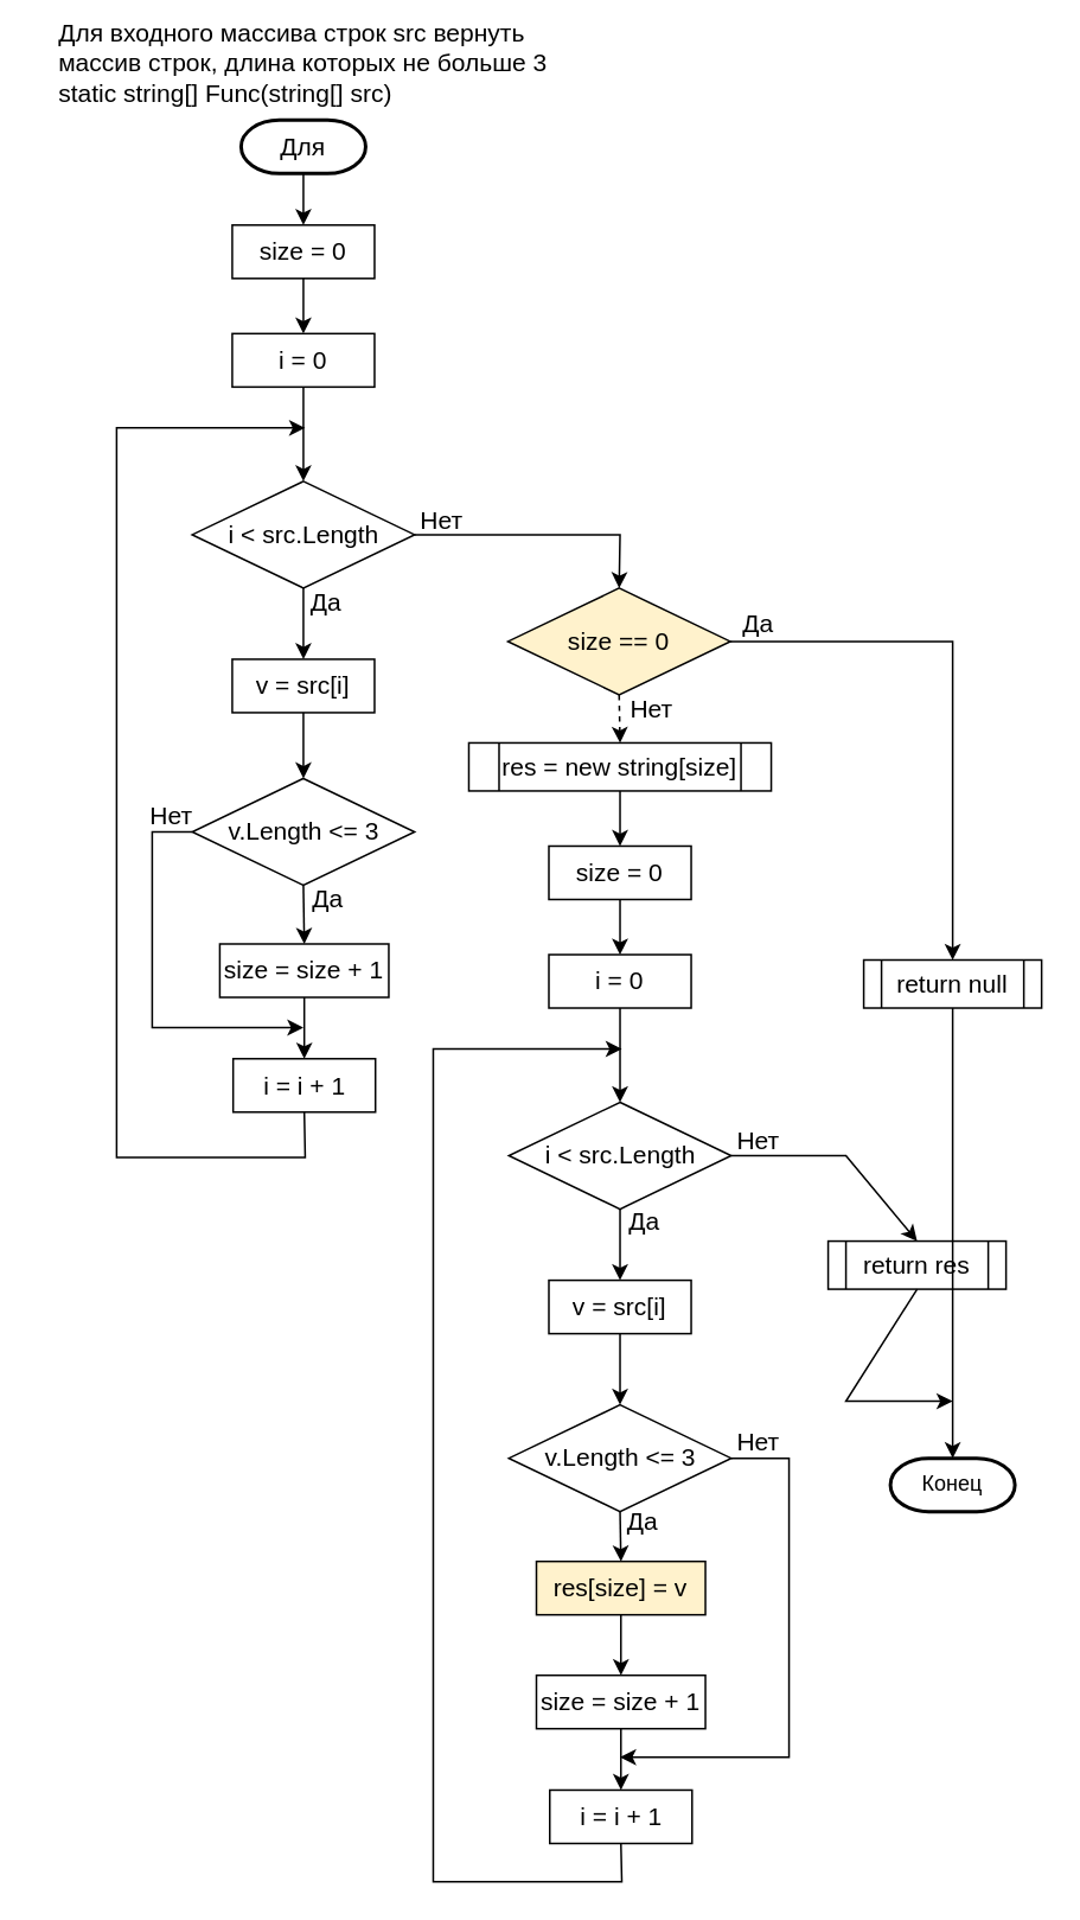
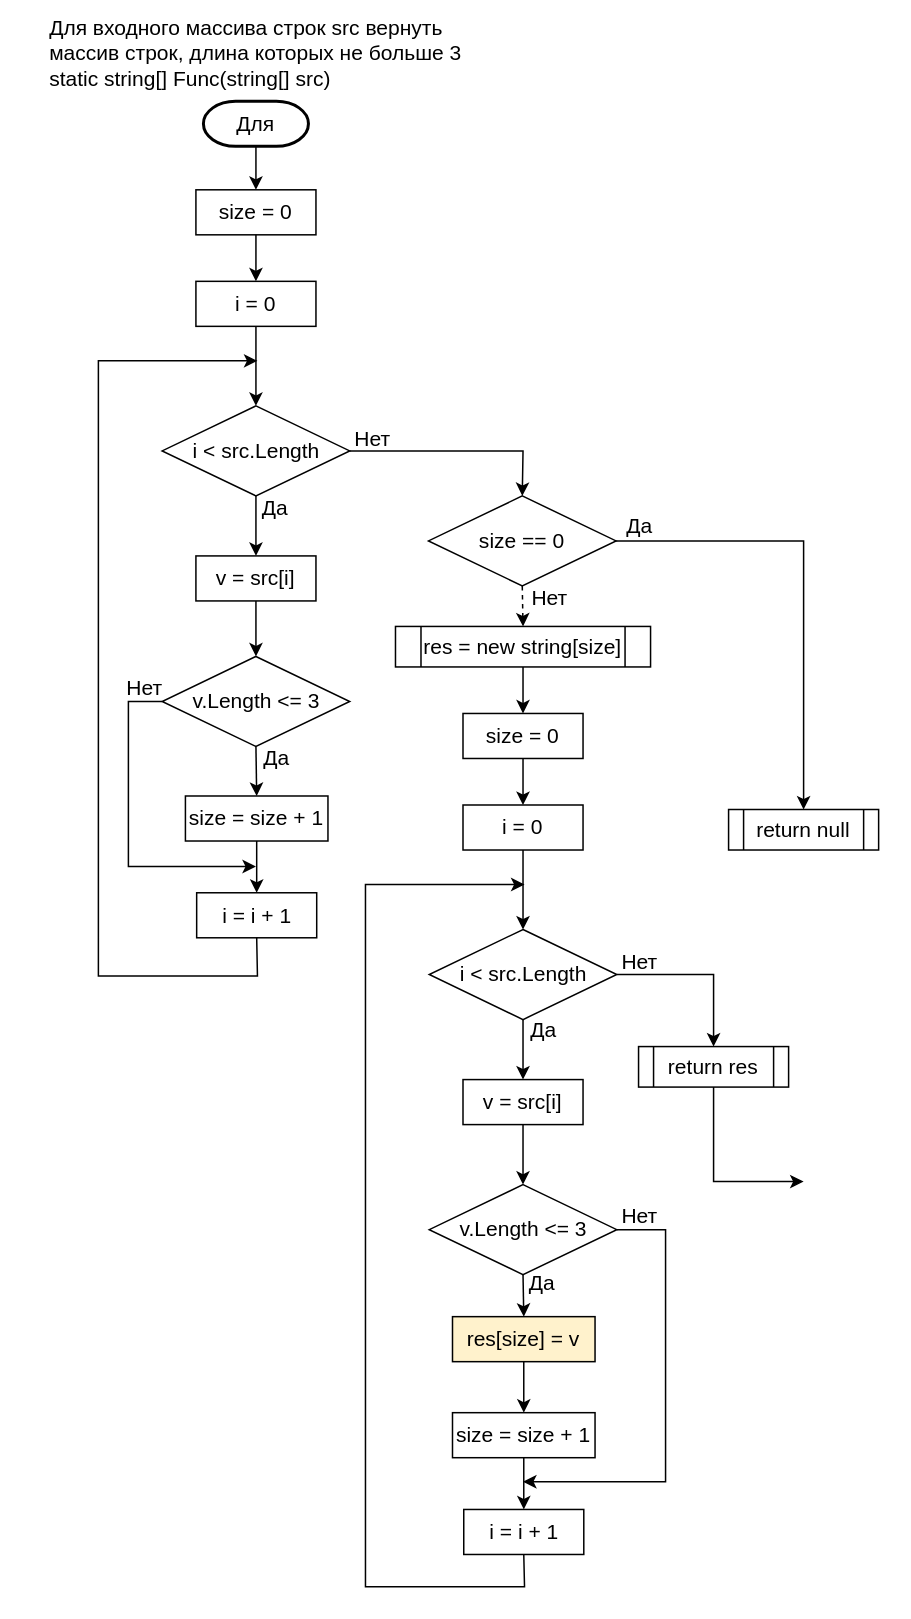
- <mxCell id="19" value="size == 0" style="rhombus;whiteSpace=wrap;html=1;fontSize=14;fillColor=#fff2cc;" vertex="1" parent="1"><mxGeometry x="285" y="330" width="125" height="60" as="geometry" /></mxCell>
+ <mxCell id="19" value="size == 0" style="rhombus;whiteSpace=wrap;html=1;fontSize=14;" vertex="1" parent="1"><mxGeometry x="285" y="330" width="125" height="60" as="geometry" /></mxCell>
- <mxCell id="47" value="" style="endArrow=classic;html=1;rounded=0;fontSize=14;exitX=0.5;exitY=1;exitDx=0;exitDy=0;entryX=0.5;entryY=0;entryDx=0;entryDy=0;entryPerimeter=0;" edge="1" parent="1" source="21" target="46"><mxGeometry width="50" height="50" relative="1" as="geometry"><mxPoint x="595" y="667" as="sourcePoint" /><mxPoint x="645" y="617" as="targetPoint" /></mxGeometry></mxCell>
- <mxCell id="43" value="return res" style="shape=process;whiteSpace=wrap;html=1;backgroundOutline=1;fontSize=14;" vertex="1" parent="1"><mxGeometry x="465" y="697" width="100" height="27" as="geometry" /></mxCell>
+ <mxCell id="43" value="return res" style="shape=process;whiteSpace=wrap;html=1;backgroundOutline=1;fontSize=14;" vertex="1" parent="1"><mxGeometry x="425" y="697" width="100" height="27" as="geometry" /></mxCell>
- <mxCell id="46" value="Конец" style="strokeWidth=2;html=1;shape=mxgraph.flowchart.terminator;whiteSpace=wrap;" vertex="1" parent="1"><mxGeometry x="500" y="819" width="70" height="30" as="geometry" /></mxCell>
